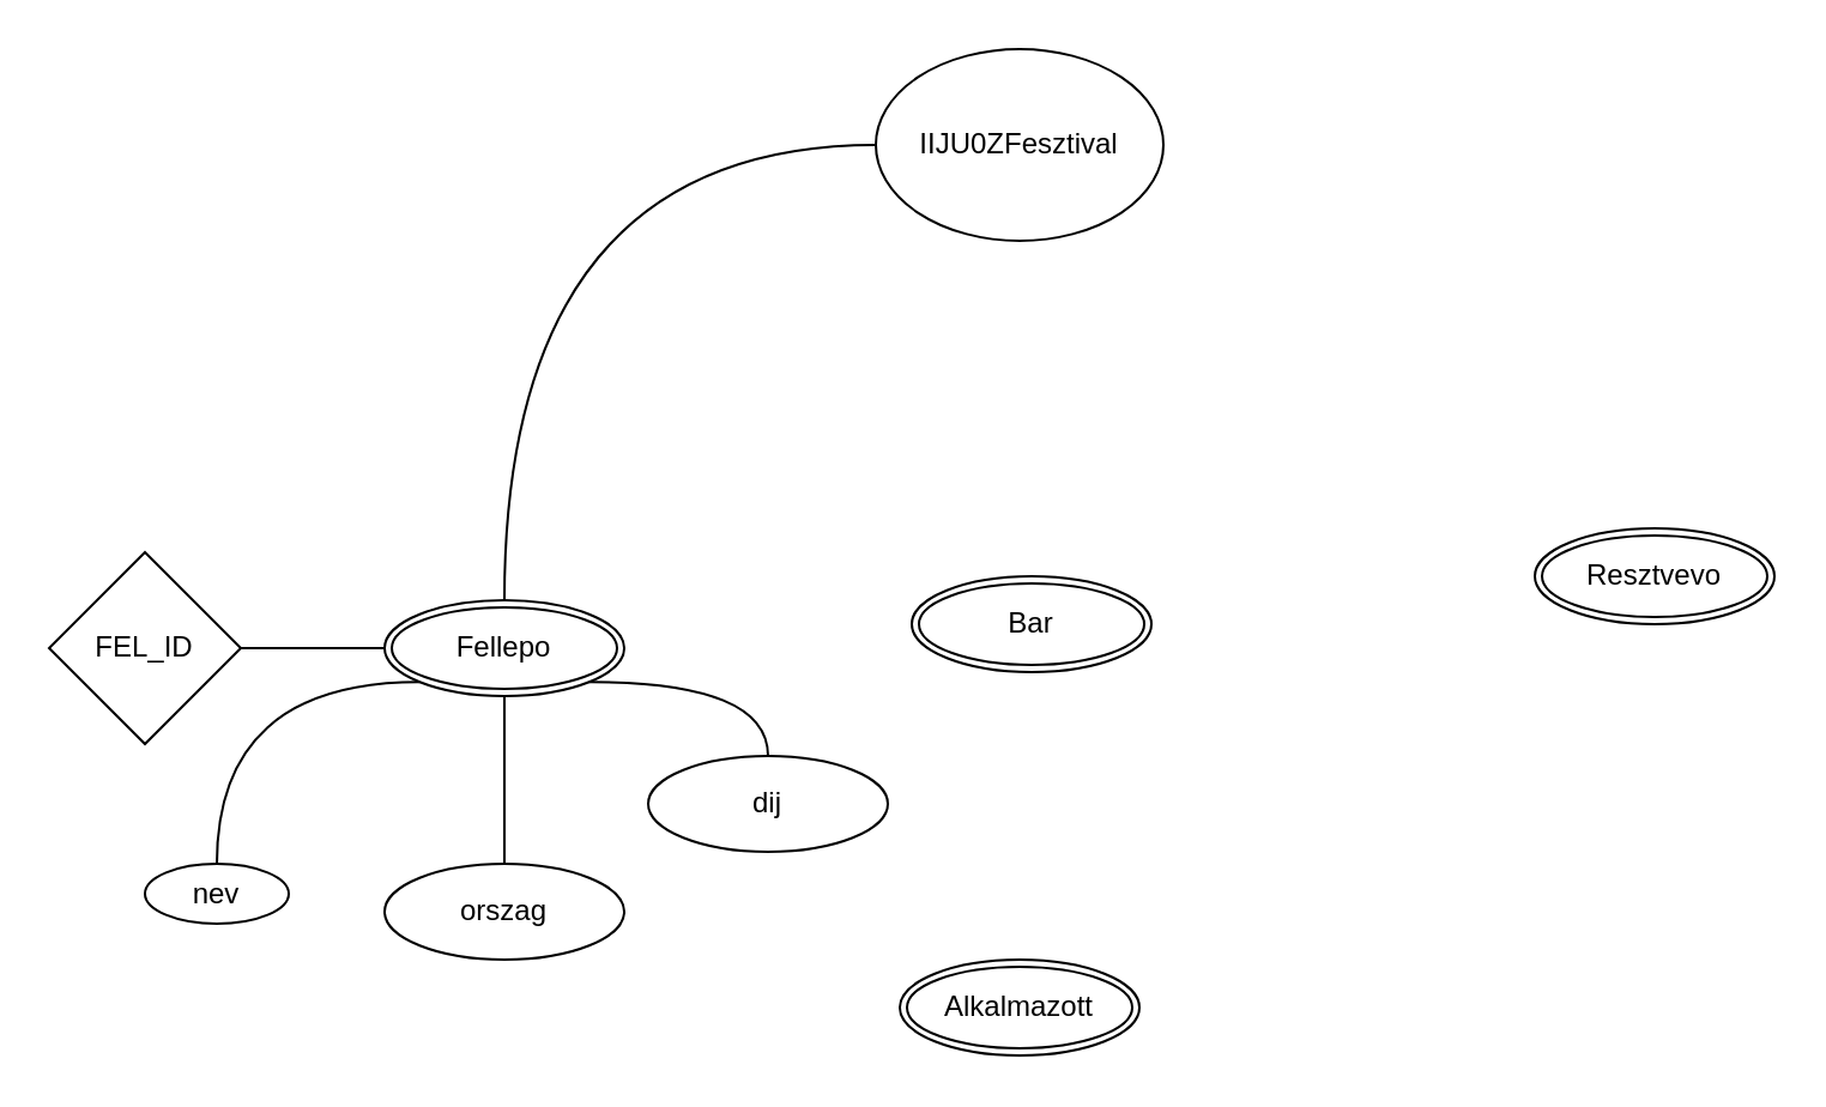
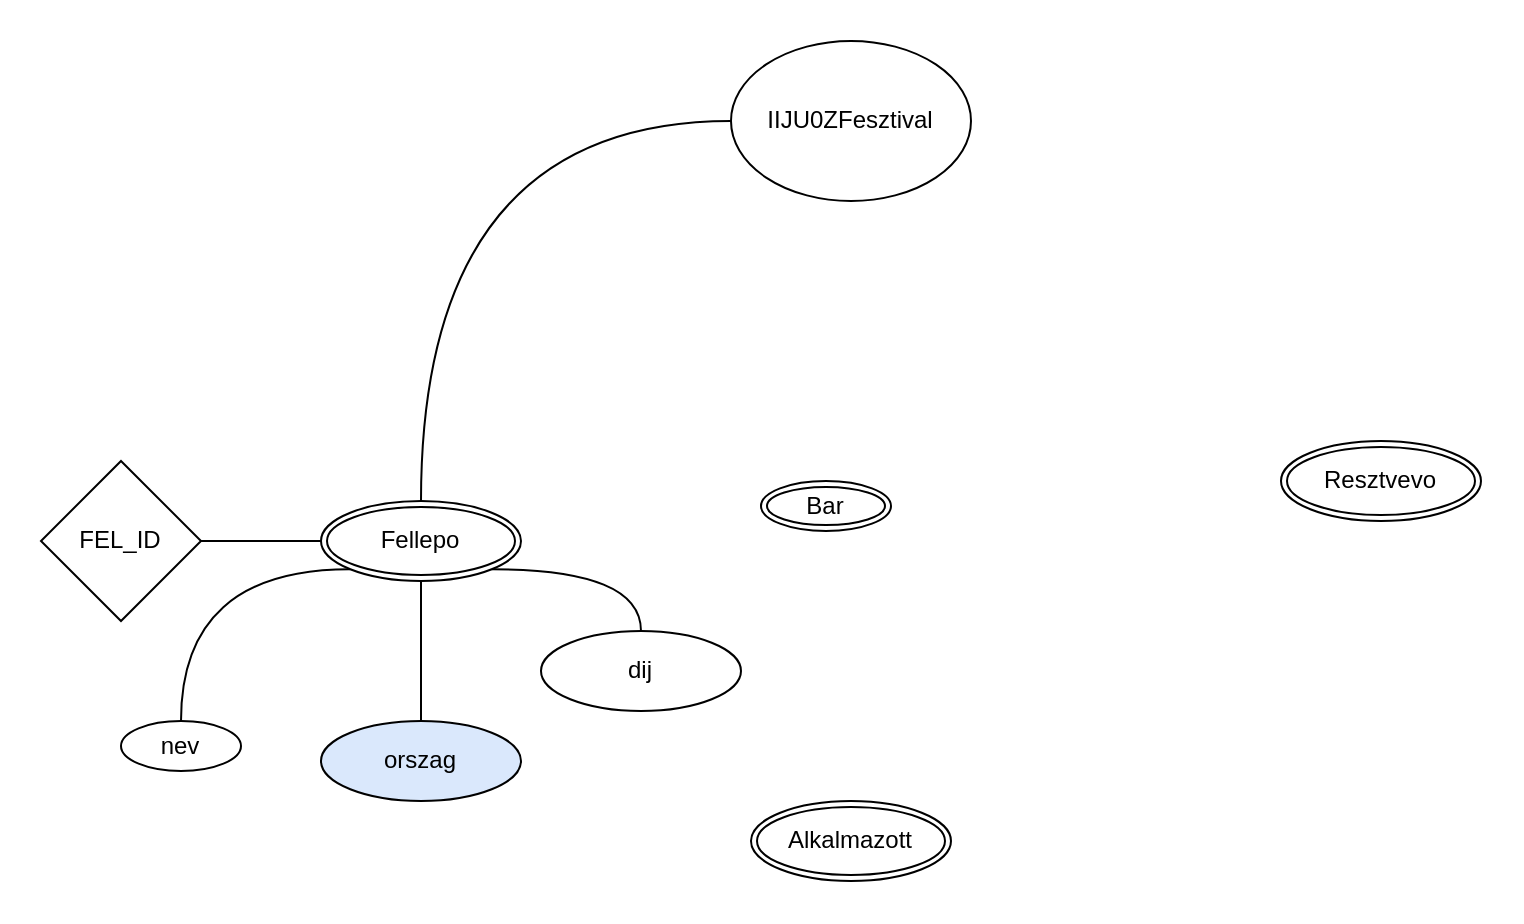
- <mxCell id="4" value="Bar" style="ellipse;shape=doubleEllipse;margin=3;whiteSpace=wrap;html=1;align=center;" vertex="1" parent="1"><mxGeometry x="380" y="240" width="100" height="40" as="geometry" /></mxCell>
+ <mxCell id="4" value="Bar" style="ellipse;shape=doubleEllipse;margin=3;whiteSpace=wrap;html=1;align=center;" vertex="1" parent="1"><mxGeometry x="380" y="240" width="65" height="25" as="geometry" /></mxCell>
- <mxCell id="14" value="orszag" style="ellipse;whiteSpace=wrap;html=1;align=center;" vertex="1" parent="1"><mxGeometry x="160" y="360" width="100" height="40" as="geometry" /></mxCell>
+ <mxCell id="14" value="orszag" style="ellipse;whiteSpace=wrap;html=1;align=center;fillColor=#dae8fc;" vertex="1" parent="1"><mxGeometry x="160" y="360" width="100" height="40" as="geometry" /></mxCell>
